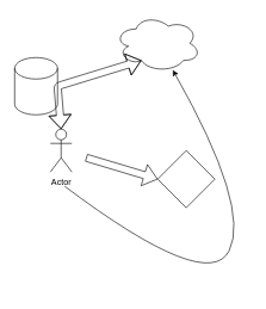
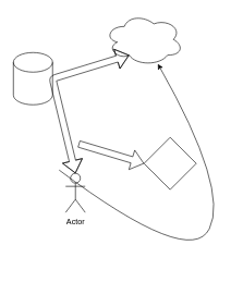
- <mxCell id="5" value="Actor" style="shape=umlActor;verticalLabelPosition=bottom;verticalAlign=top;html=1;outlineConnect=0;" parent="1" vertex="1"><mxGeometry x="70" y="180" width="30" height="60" as="geometry" /></mxCell>
+ <mxCell id="5" value="Actor" style="shape=umlActor;verticalLabelPosition=bottom;verticalAlign=top;html=1;outlineConnect=0;" parent="1" vertex="1"><mxGeometry x="100" y="265" width="30" height="60" as="geometry" /></mxCell>
